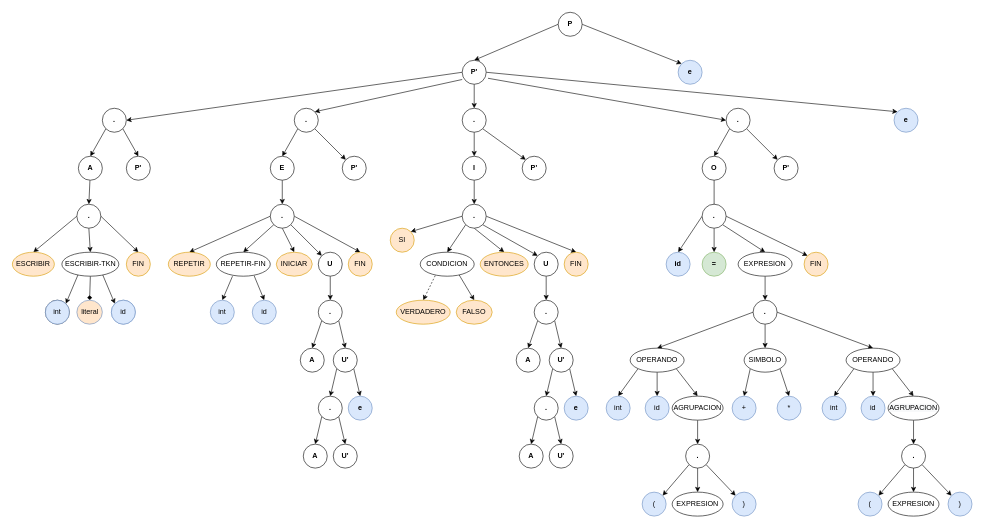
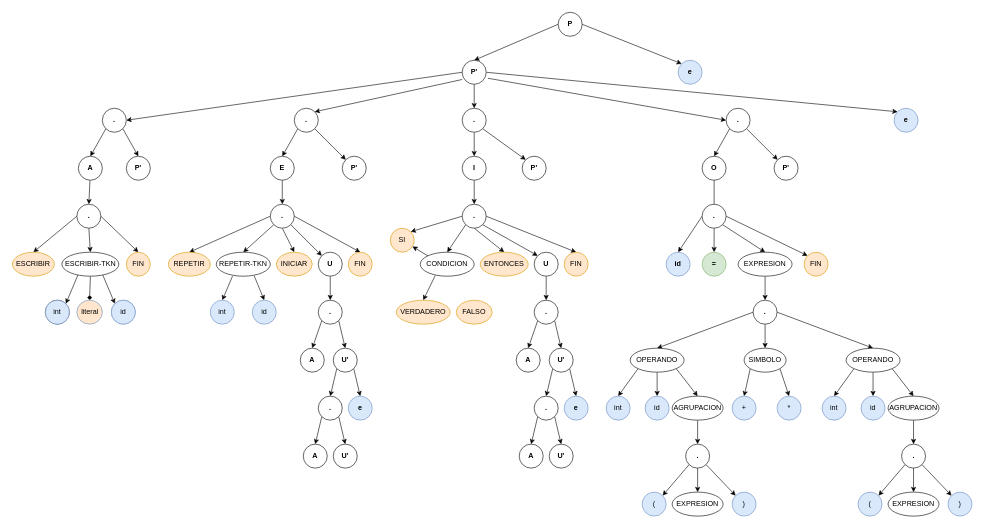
- <mxCell id="61" value="REPETIR-FIN" style="ellipse;whiteSpace=wrap;html=1;shadow=0;fontFamily=Helvetica;fontSize=12;fontColor=#000000;align=center;strokeColor=#000000;fillColor=#ffffff;gradientColor=#ffffff;" parent="1" vertex="1"><mxGeometry x="360" y="420" width="90" height="40" as="geometry" /></mxCell>
+ <mxCell id="61" value="REPETIR-TKN" style="ellipse;whiteSpace=wrap;html=1;shadow=0;fontFamily=Helvetica;fontSize=12;fontColor=#000000;align=center;strokeColor=#000000;fillColor=#ffffff;gradientColor=#ffffff;" parent="1" vertex="1"><mxGeometry x="360" y="420" width="90" height="40" as="geometry" /></mxCell>
- <mxCell id="72" style="edgeStyle=none;rounded=0;orthogonalLoop=1;jettySize=auto;html=1;exitX=0.278;exitY=0.975;exitDx=0;exitDy=0;entryX=0.5;entryY=0;entryDx=0;entryDy=0;exitPerimeter=0;dashed=1;" parent="1" source="74" target="77" edge="1"><mxGeometry relative="1" as="geometry" /></mxCell>
+ <mxCell id="72" style="edgeStyle=none;rounded=0;orthogonalLoop=1;jettySize=auto;html=1;exitX=0.278;exitY=0.975;exitDx=0;exitDy=0;entryX=0.5;entryY=0;entryDx=0;entryDy=0;exitPerimeter=0;" parent="1" source="74" target="77" edge="1"><mxGeometry relative="1" as="geometry" /></mxCell>
- <mxCell id="73" style="edgeStyle=none;rounded=0;orthogonalLoop=1;jettySize=auto;html=1;exitX=0.722;exitY=0.95;exitDx=0;exitDy=0;entryX=0.5;entryY=0;entryDx=0;entryDy=0;exitPerimeter=0;" parent="1" source="74" target="78" edge="1"><mxGeometry relative="1" as="geometry" /></mxCell>
+ <mxCell id="73" style="edgeStyle=none;rounded=0;orthogonalLoop=1;jettySize=auto;html=1;exitX=0.722;exitY=0.95;exitDx=0;exitDy=0;exitPerimeter=0;" parent="1" source="74" target="71" edge="1"><mxGeometry relative="1" as="geometry" /></mxCell>
